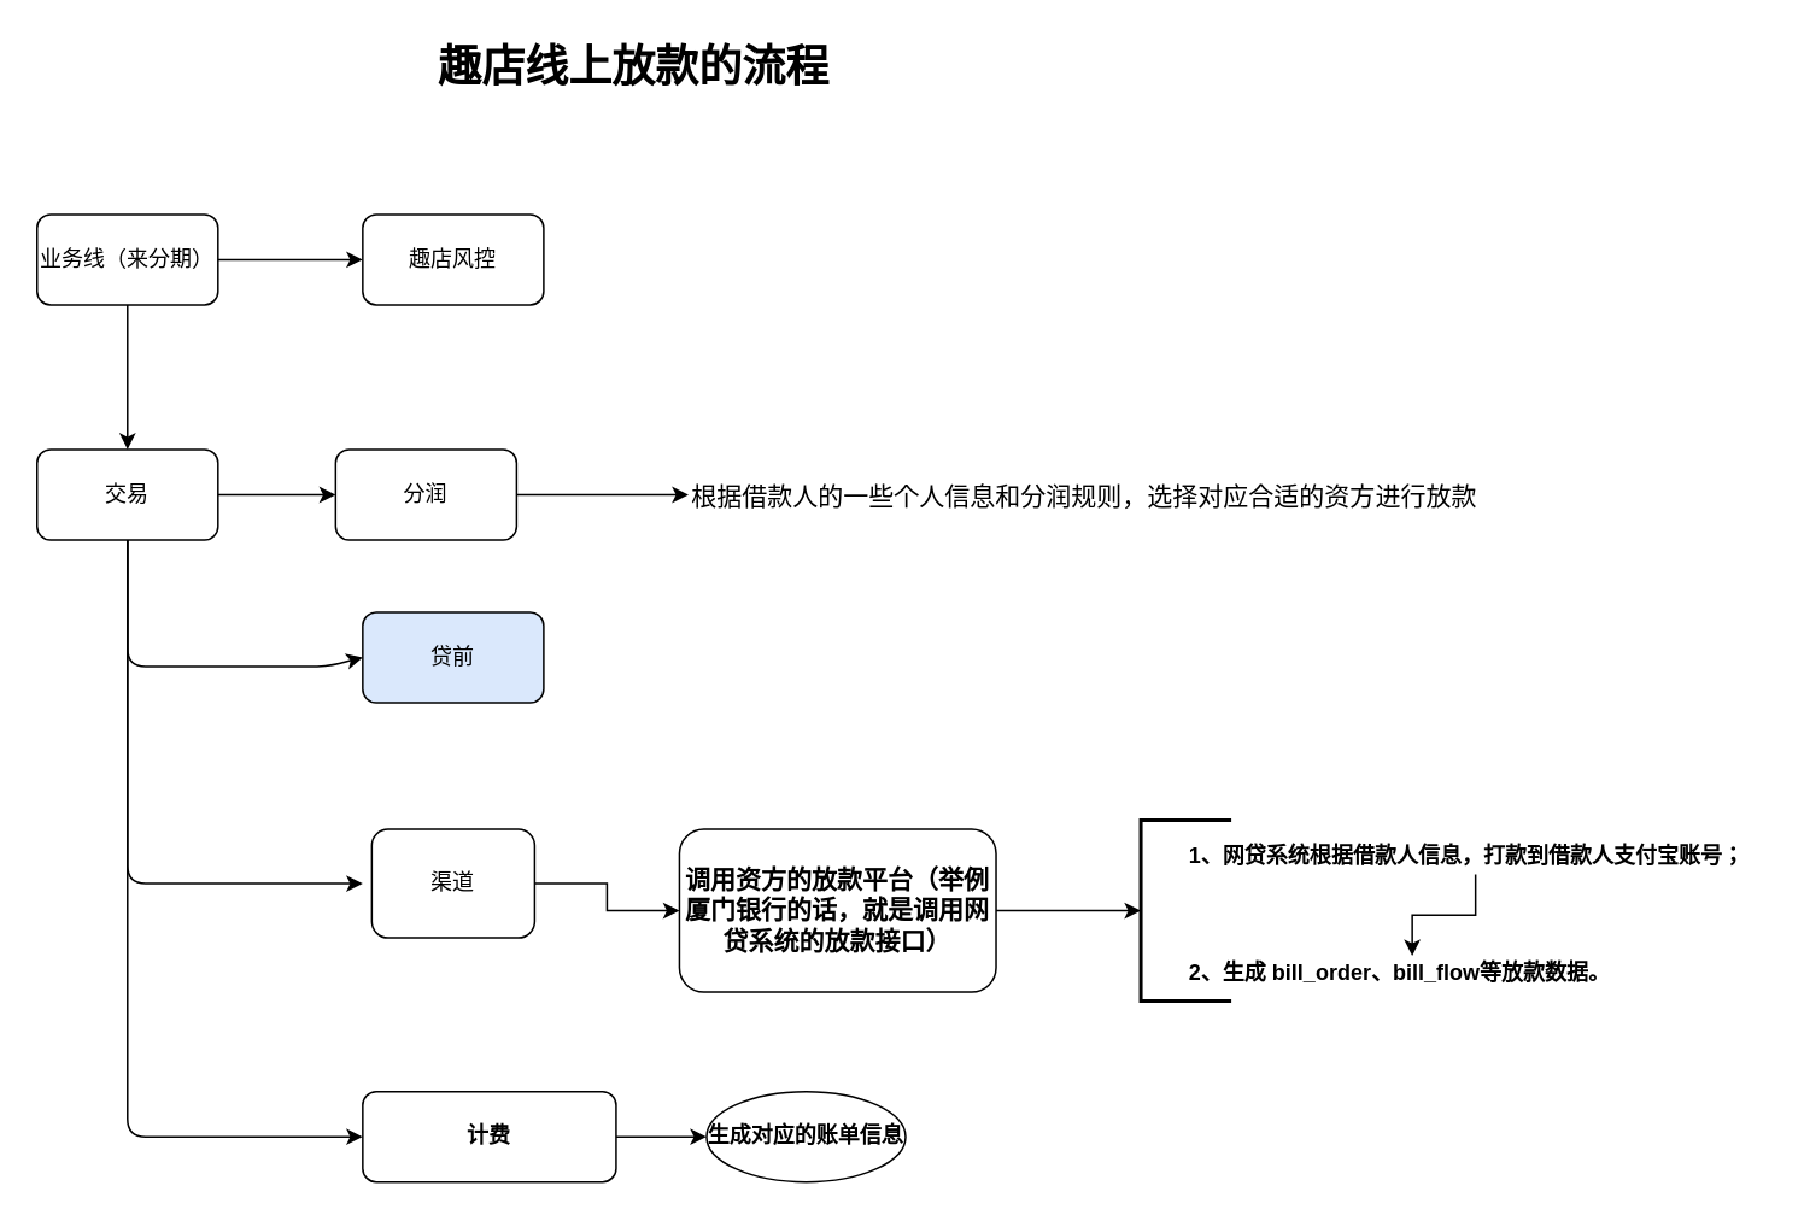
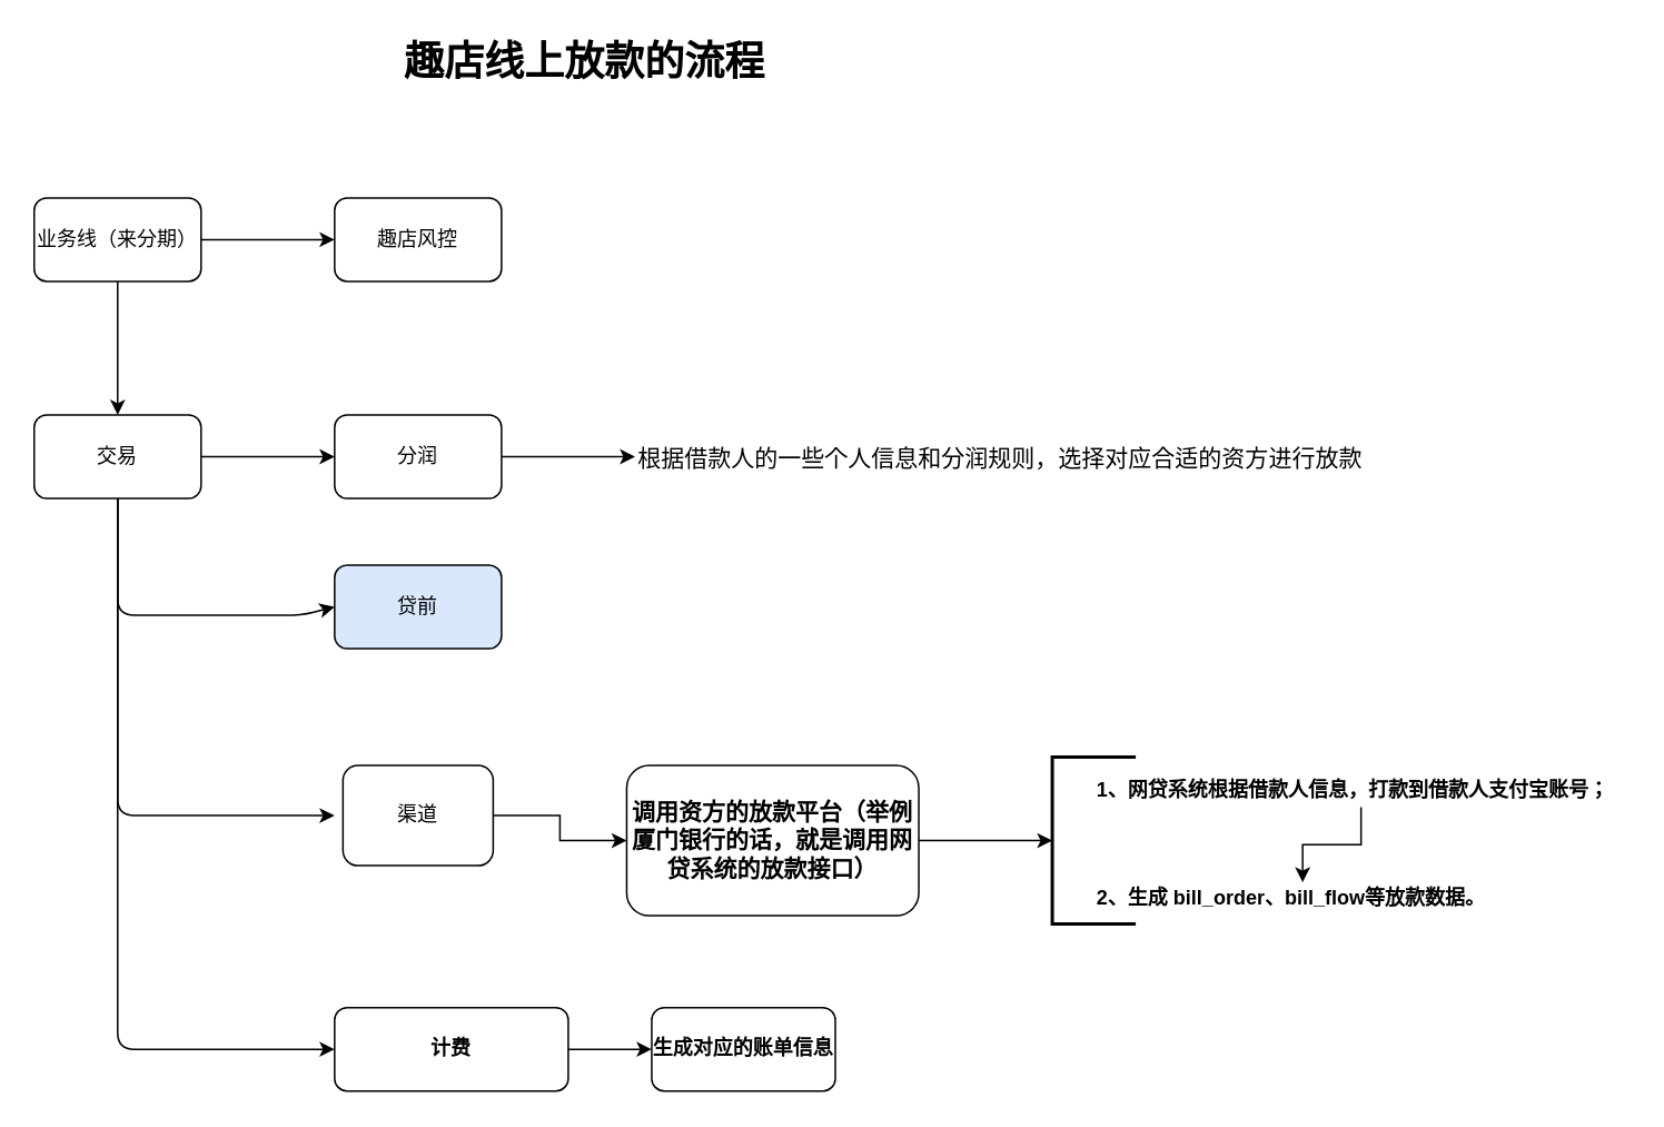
- <mxCell id="9" value="分润" style="rounded=1;whiteSpace=wrap;html=1;" vertex="1" parent="1"><mxGeometry x="185" y="248" width="100" height="50" as="geometry" /></mxCell>
+ <mxCell id="9" value="分润" style="rounded=1;whiteSpace=wrap;html=1;" vertex="1" parent="1"><mxGeometry x="200" y="248" width="100" height="50" as="geometry" /></mxCell>
- <mxCell id="26" value="&lt;b&gt;生成对应的账单信息&lt;/b&gt;" style="ellipse;whiteSpace=wrap;html=1;" vertex="1" parent="1"><mxGeometry x="390" y="603" width="110" height="50" as="geometry" /></mxCell>
+ <mxCell id="26" value="&lt;b&gt;生成对应的账单信息&lt;/b&gt;" style="rounded=1;whiteSpace=wrap;html=1;" vertex="1" parent="1"><mxGeometry x="390" y="603" width="110" height="50" as="geometry" /></mxCell>
